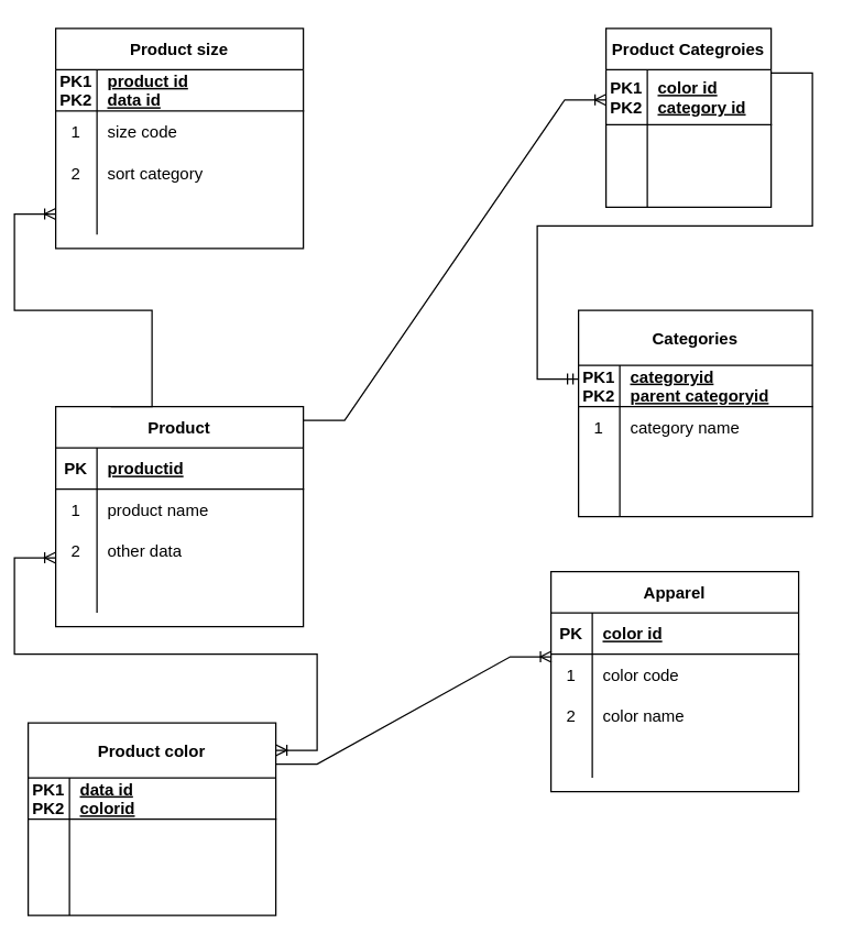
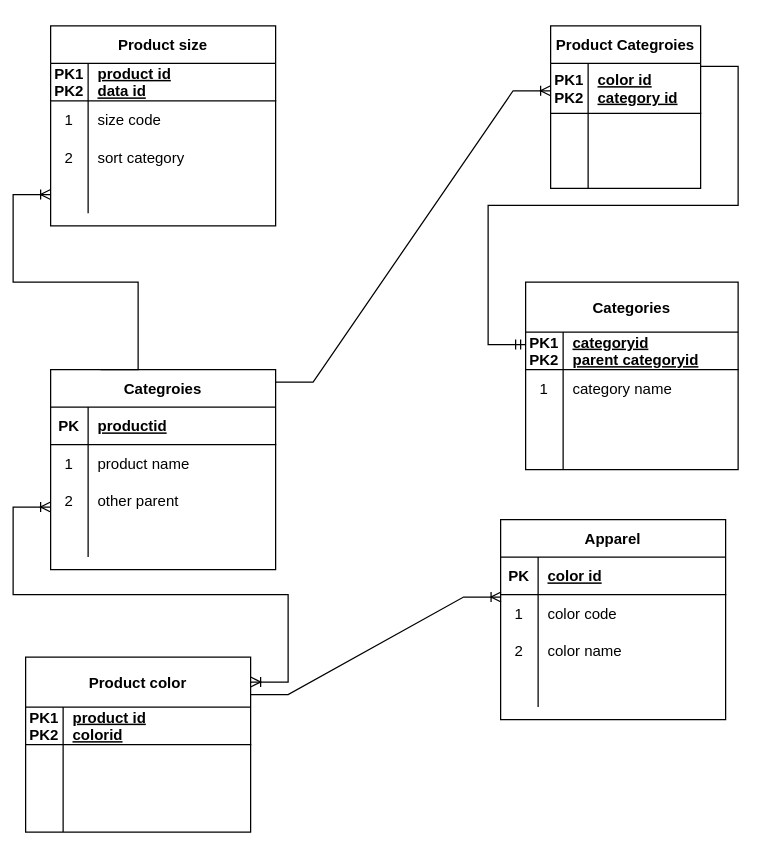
- <mxCell id="2" value="Product" style="shape=table;startSize=30;container=1;collapsible=1;childLayout=tableLayout;fixedRows=1;rowLines=0;fontStyle=1;align=center;resizeLast=1;" vertex="1" parent="1"><mxGeometry x="40" y="295" width="180" height="160" as="geometry"><mxRectangle x="10" y="30" width="60" height="30" as="alternateBounds" /></mxGeometry></mxCell>
+ <mxCell id="2" value="Categroies" style="shape=table;startSize=30;container=1;collapsible=1;childLayout=tableLayout;fixedRows=1;rowLines=0;fontStyle=1;align=center;resizeLast=1;" vertex="1" parent="1"><mxGeometry x="40" y="295" width="180" height="160" as="geometry"><mxRectangle x="10" y="30" width="60" height="30" as="alternateBounds" /></mxGeometry></mxCell>
- <mxCell id="11" value="other data" style="shape=partialRectangle;connectable=0;fillColor=none;top=0;left=0;bottom=0;right=0;align=left;spacingLeft=6;overflow=hidden;" vertex="1" parent="9"><mxGeometry x="30" width="150" height="30" as="geometry"><mxRectangle width="150" height="30" as="alternateBounds" /></mxGeometry></mxCell>
+ <mxCell id="11" value="other parent" style="shape=partialRectangle;connectable=0;fillColor=none;top=0;left=0;bottom=0;right=0;align=left;spacingLeft=6;overflow=hidden;" vertex="1" parent="9"><mxGeometry x="30" width="150" height="30" as="geometry"><mxRectangle width="150" height="30" as="alternateBounds" /></mxGeometry></mxCell>
- <mxCell id="57" value="data id&#10;colorid" style="shape=partialRectangle;connectable=0;fillColor=none;top=0;left=0;bottom=0;right=0;align=left;spacingLeft=6;fontStyle=5;overflow=hidden;" vertex="1" parent="55"><mxGeometry x="30" width="150" height="30" as="geometry"><mxRectangle width="150" height="30" as="alternateBounds" /></mxGeometry></mxCell>
+ <mxCell id="57" value="product id&#10;colorid" style="shape=partialRectangle;connectable=0;fillColor=none;top=0;left=0;bottom=0;right=0;align=left;spacingLeft=6;fontStyle=5;overflow=hidden;" vertex="1" parent="55"><mxGeometry x="30" width="150" height="30" as="geometry"><mxRectangle width="150" height="30" as="alternateBounds" /></mxGeometry></mxCell>
